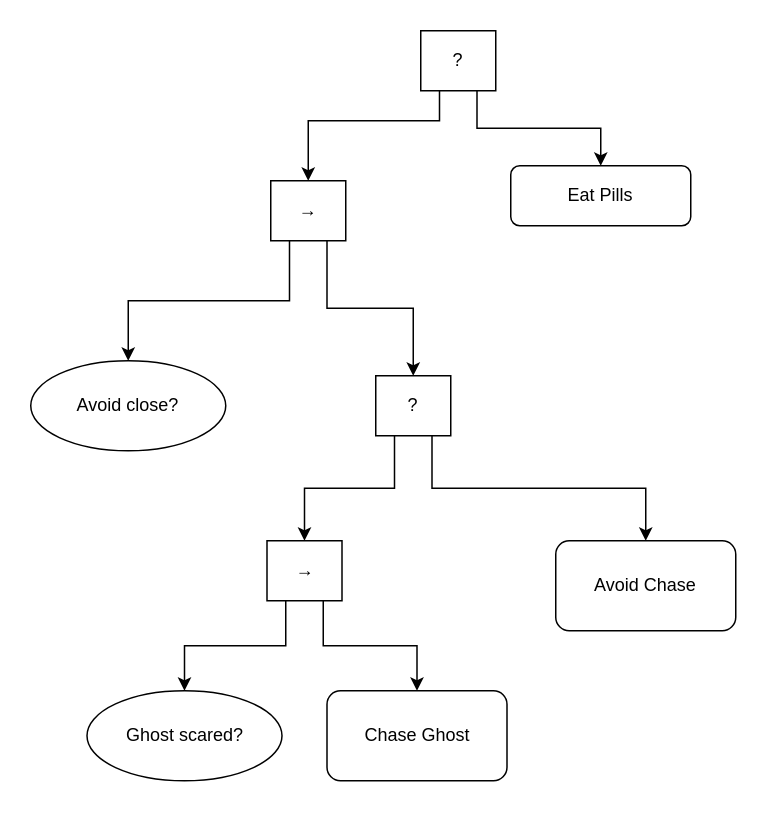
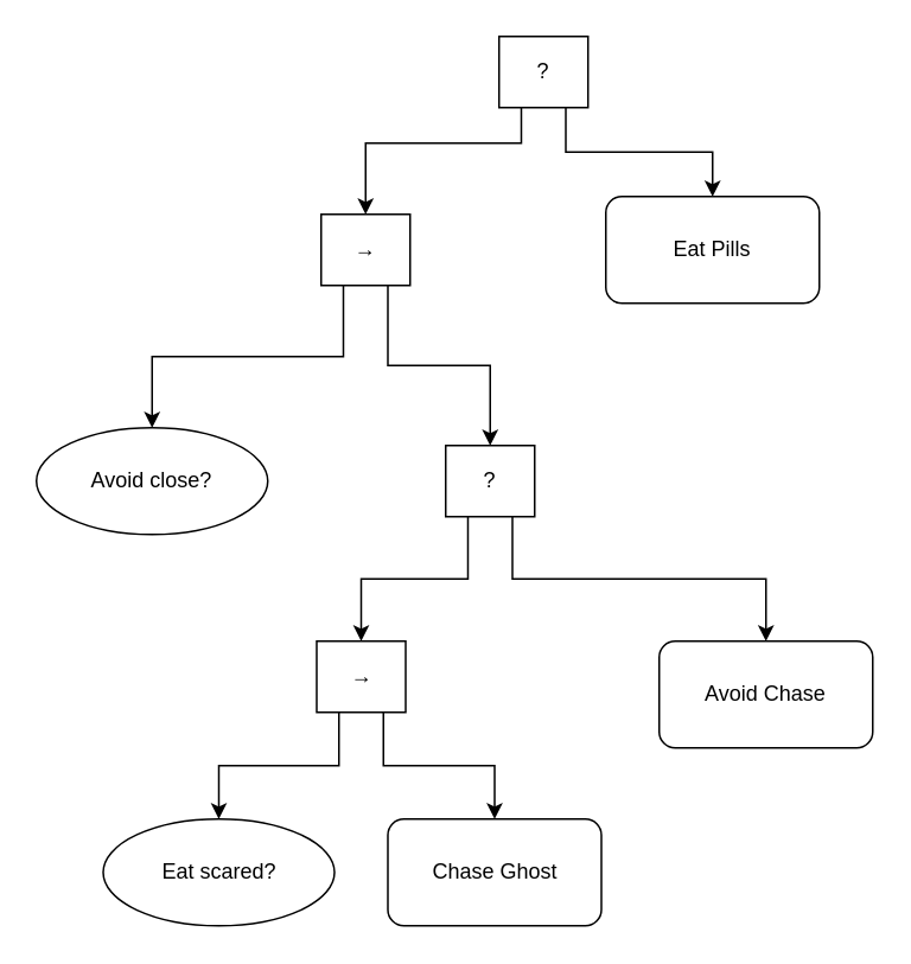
- <mxCell id="2" value="Eat Pills" style="rounded=1;whiteSpace=wrap;html=1;" vertex="1" parent="1"><mxGeometry x="340" y="110" width="120" height="40" as="geometry" /></mxCell>
+ <mxCell id="2" value="Eat Pills" style="rounded=1;whiteSpace=wrap;html=1;" vertex="1" parent="1"><mxGeometry x="340" y="110" width="120" height="60" as="geometry" /></mxCell>
- <mxCell id="12" value="Ghost scared?" style="ellipse;whiteSpace=wrap;html=1;" vertex="1" parent="1"><mxGeometry x="57.5" y="460" width="130" height="60" as="geometry" /></mxCell>
+ <mxCell id="12" value="Eat scared?" style="ellipse;whiteSpace=wrap;html=1;" vertex="1" parent="1"><mxGeometry x="57.5" y="460" width="130" height="60" as="geometry" /></mxCell>
